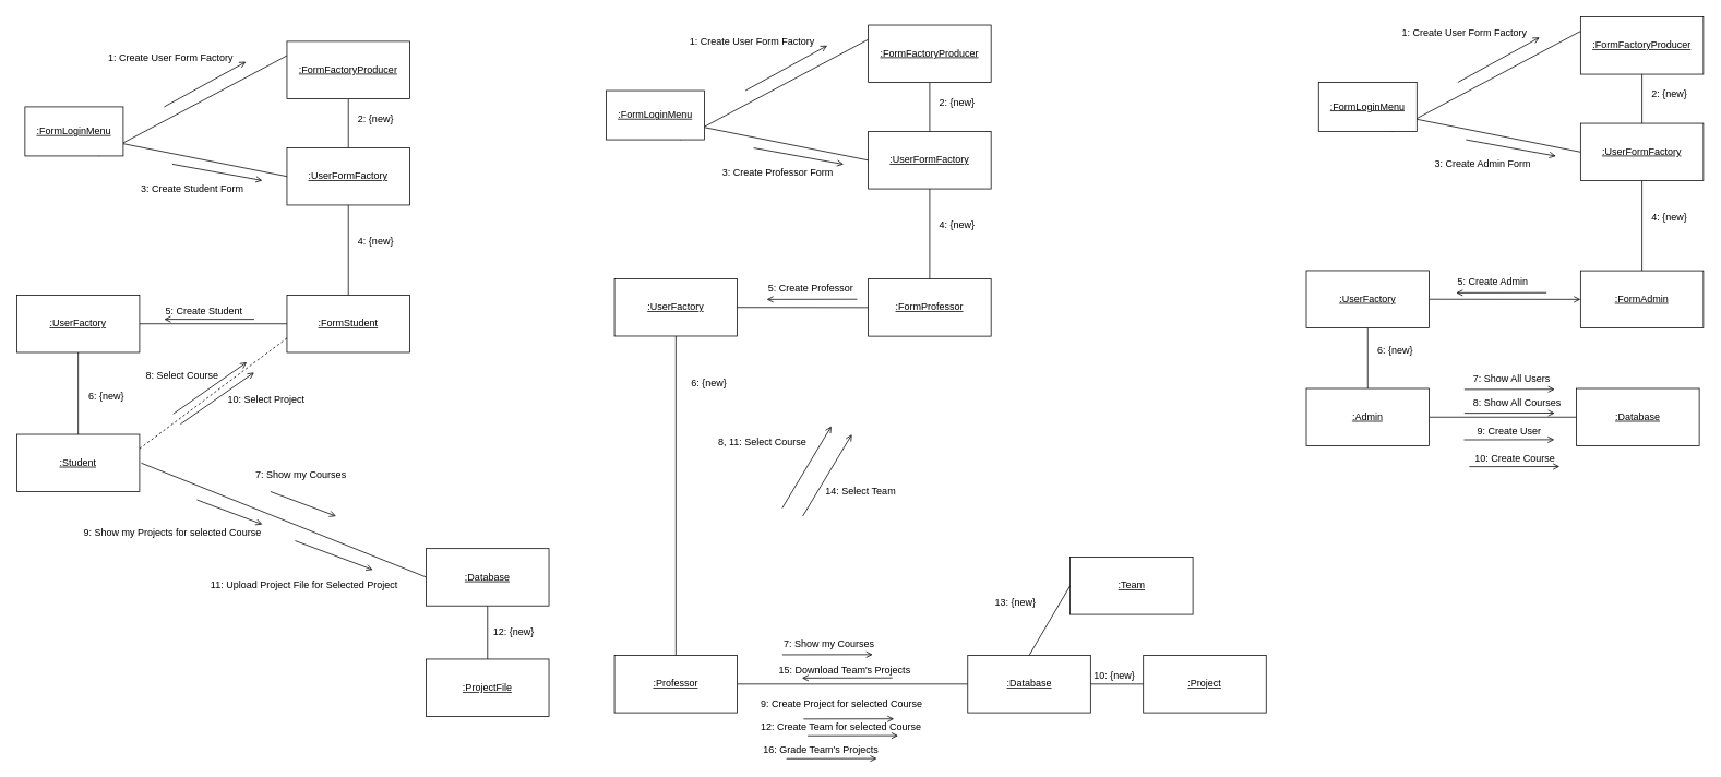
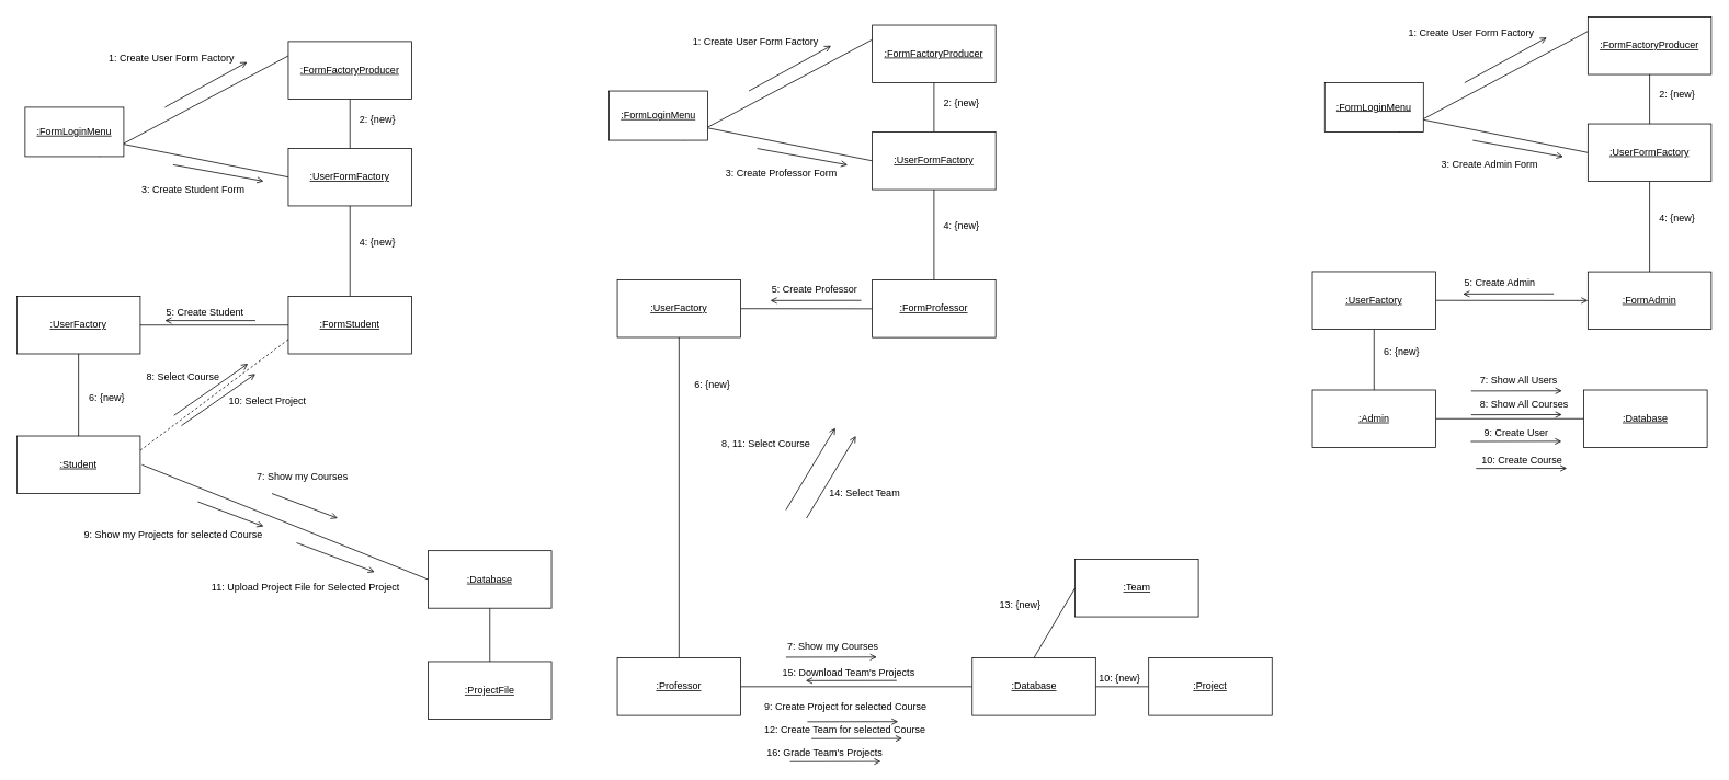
- <mxCell id="72" value="12: {new}" style="text;html=1;resizable=0;points=[];autosize=1;align=left;verticalAlign=top;spacingTop=-4;" parent="1" vertex="1"><mxGeometry x="600" y="762" width="70" height="20" as="geometry" /></mxCell>
